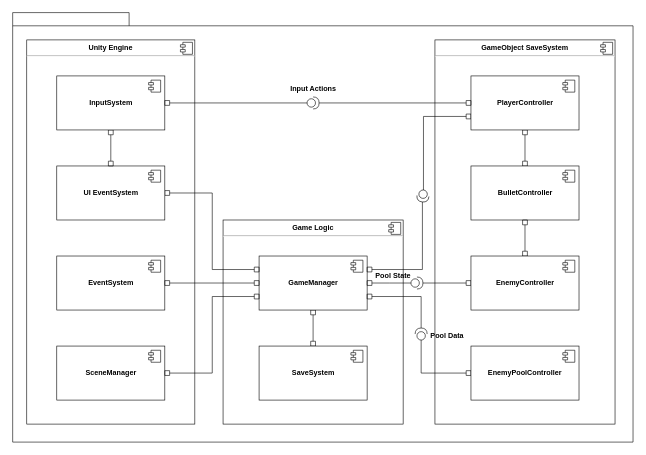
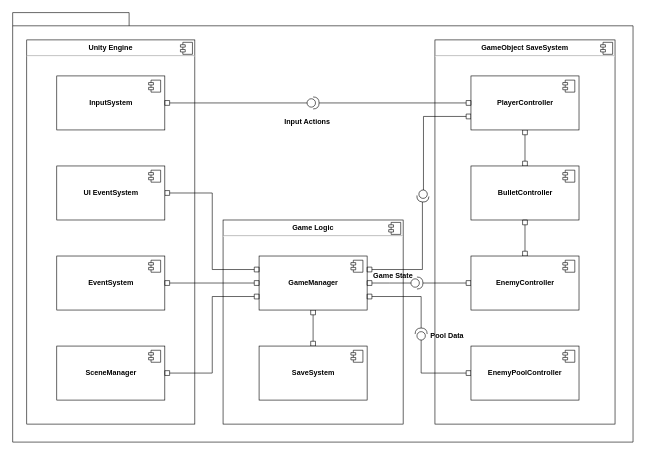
- <mxCell id="45" value="Input Actions" style="text;align=center;fontStyle=1;verticalAlign=middle;spacingLeft=3;spacingRight=3;strokeColor=none;rotatable=0;points=[[0,0.5],[1,0.5]];portConstraint=eastwest;html=1;" parent="1" vertex="1"><mxGeometry x="481" y="135" width="80" height="26" as="geometry" /></mxCell>
+ <mxCell id="45" value="Input Actions" style="text;align=center;fontStyle=1;verticalAlign=middle;spacingLeft=3;spacingRight=3;strokeColor=none;rotatable=0;points=[[0,0.5],[1,0.5]];portConstraint=eastwest;html=1;" parent="1" vertex="1"><mxGeometry x="471" y="190" width="80" height="26" as="geometry" /></mxCell>
- <mxCell id="22" style="edgeStyle=none;rounded=0;orthogonalLoop=1;jettySize=auto;html=1;exitX=0.5;exitY=1;exitDx=0;exitDy=0;entryX=0.5;entryY=0;entryDx=0;entryDy=0;startArrow=box;startFill=0;endArrow=box;endFill=0;" parent="1" source="23" target="19" edge="1"><mxGeometry relative="1" as="geometry" /></mxCell>
- <mxCell id="52" value="Pool State" style="text;align=center;fontStyle=1;verticalAlign=middle;spacingLeft=3;spacingRight=3;strokeColor=none;rotatable=0;points=[[0,0.5],[1,0.5]];portConstraint=eastwest;html=1;" vertex="1" parent="1"><mxGeometry x="614" y="446" width="80" height="26" as="geometry" /></mxCell>
+ <mxCell id="52" value="Game State" style="text;align=center;fontStyle=1;verticalAlign=middle;spacingLeft=3;spacingRight=3;strokeColor=none;rotatable=0;points=[[0,0.5],[1,0.5]];portConstraint=eastwest;html=1;" vertex="1" parent="1"><mxGeometry x="614" y="446" width="80" height="26" as="geometry" /></mxCell>
